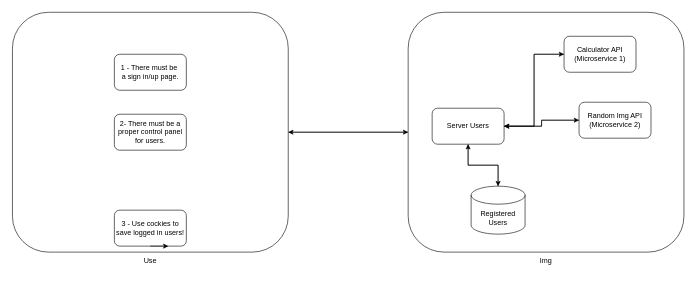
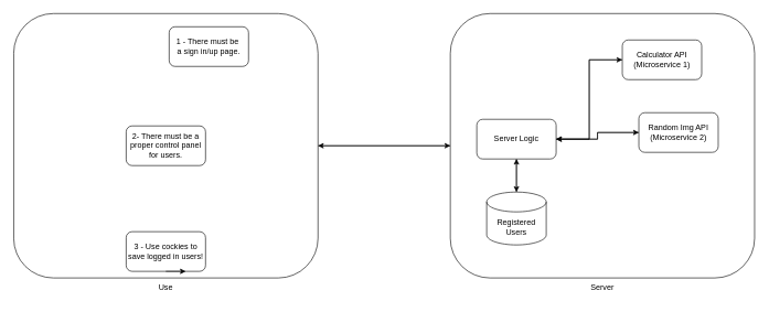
- <mxCell id="18" value="1 - There must be&amp;nbsp;&lt;br&gt;a sign in/up&amp;nbsp;page." style="rounded=1;whiteSpace=wrap;html=1;" parent="1" vertex="1"><mxGeometry x="190" y="90" width="120" height="60" as="geometry" /></mxCell>
+ <mxCell id="18" value="1 - There must be&amp;nbsp;&lt;br&gt;a sign in/up&amp;nbsp;page." style="rounded=1;whiteSpace=wrap;html=1;" parent="1" vertex="1"><mxGeometry x="255" y="40" width="120" height="60" as="geometry" /></mxCell>
- <mxCell id="11" value="Server Users" style="rounded=1;whiteSpace=wrap;html=1;" parent="1" vertex="1"><mxGeometry x="720" y="180" width="120" height="60" as="geometry" /></mxCell>
+ <mxCell id="11" value="Server Logic" style="rounded=1;whiteSpace=wrap;html=1;" parent="1" vertex="1"><mxGeometry x="720" y="180" width="120" height="60" as="geometry" /></mxCell>
- <mxCell id="15" value="Registered&lt;br&gt;Users" style="shape=cylinder3;whiteSpace=wrap;html=1;boundedLbl=1;backgroundOutline=1;size=15;" parent="1" vertex="1"><mxGeometry x="785" y="310" width="90" height="80" as="geometry" /></mxCell>
+ <mxCell id="15" value="Registered&lt;br&gt;Users" style="shape=cylinder3;whiteSpace=wrap;html=1;boundedLbl=1;backgroundOutline=1;size=15;" parent="1" vertex="1"><mxGeometry x="735" y="290" width="90" height="80" as="geometry" /></mxCell>
- <mxCell id="7" value="Img" style="text;html=1;strokeColor=none;fillColor=none;align=center;verticalAlign=middle;whiteSpace=wrap;rounded=0;" parent="1" vertex="1"><mxGeometry x="880" y="420" width="60" height="30" as="geometry" /></mxCell>
+ <mxCell id="7" value="Server" style="text;html=1;strokeColor=none;fillColor=none;align=center;verticalAlign=middle;whiteSpace=wrap;rounded=0;" parent="1" vertex="1"><mxGeometry x="880" y="420" width="60" height="30" as="geometry" /></mxCell>
